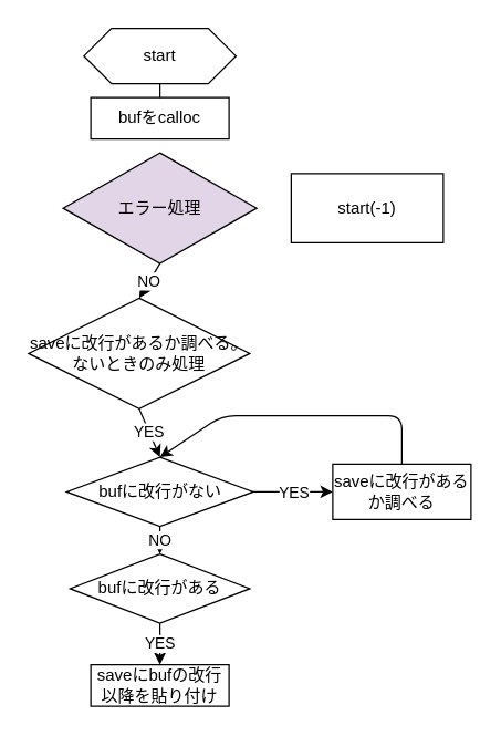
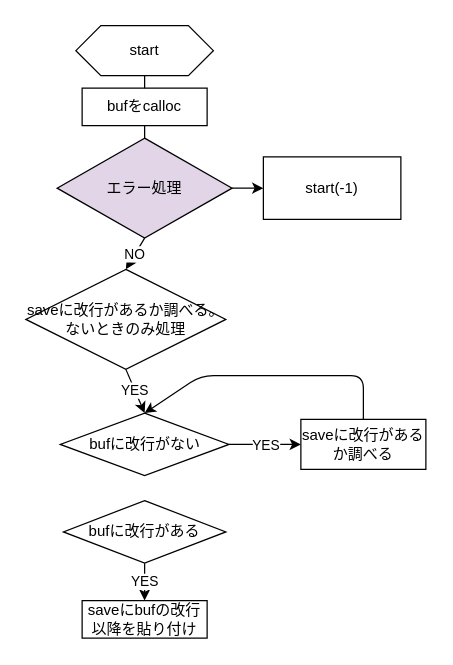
+ <mxCell id="10" value="" style="endArrow=none;html=1;entryX=0.5;entryY=1;entryDx=0;entryDy=0;exitX=0.5;exitY=0;exitDx=0;exitDy=0;" edge="1" parent="1" source="5" target="3"><mxGeometry width="50" height="50" relative="1" as="geometry"><mxPoint x="125" y="70" as="sourcePoint" /><mxPoint x="125" y="40" as="targetPoint" /></mxGeometry></mxCell>
+ <mxCell id="4" style="edgeStyle=orthogonalEdgeStyle;rounded=0;orthogonalLoop=1;jettySize=auto;html=1;exitX=1;exitY=0.5;exitDx=0;exitDy=0;entryX=0;entryY=0.5;entryDx=0;entryDy=0;" edge="1" parent="1" source="5" target="13"><mxGeometry relative="1" as="geometry" /></mxCell>
- <mxCell id="17" value="NO" style="endArrow=classic;html=1;exitX=0.5;exitY=1;exitDx=0;exitDy=0;entryX=0.5;entryY=0;entryDx=0;entryDy=0;" edge="1" parent="1" source="7" target="18"><mxGeometry relative="1" as="geometry"><mxPoint x="115" y="370" as="sourcePoint" /><mxPoint x="115" y="420" as="targetPoint" /></mxGeometry></mxCell>
